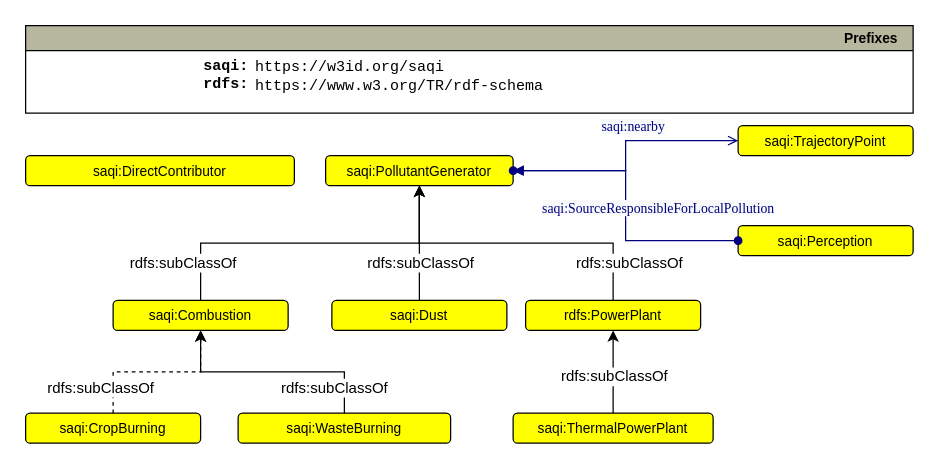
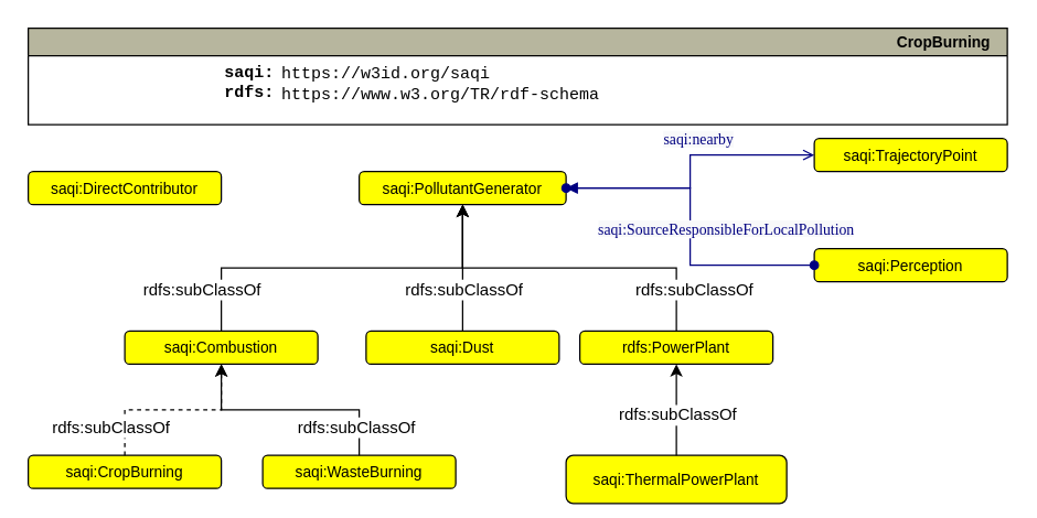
- <mxCell id="2" value="Prefixes" style="graphMlID=n0;shape=swimlane;startSize=20;fillColor=#b7b69e;strokeColor=#000000;strokeWidth=1.0;align=right;spacingRight=10;fontStyle=1;fontSize=11;" parent="1" vertex="1"><mxGeometry x="20" width="710" height="70" as="geometry" y="20" /></mxCell>
+ <mxCell id="2" value="CropBurning" style="graphMlID=n0;shape=swimlane;startSize=20;fillColor=#b7b69e;strokeColor=#000000;strokeWidth=1.0;align=right;spacingRight=10;fontStyle=1;fontSize=11;" parent="1" vertex="1"><mxGeometry x="20" width="710" height="70" as="geometry" y="20" /></mxCell>
- <mxCell id="5" value="saqi:DirectContributor" style="graphMlID=n4;shape=rect;rounded=1;arcsize=30;fillColor=#ffff00;strokeColor=#000000;strokeWidth=1.0;fontSize=11;" parent="1" vertex="1"><mxGeometry x="20" y="124" width="215" height="24" as="geometry" /></mxCell>
+ <mxCell id="5" value="saqi:DirectContributor" style="graphMlID=n4;shape=rect;rounded=1;arcsize=30;fillColor=#ffff00;strokeColor=#000000;strokeWidth=1.0;fontSize=11;" parent="1" vertex="1"><mxGeometry x="20" y="124" width="140" height="24" as="geometry" /></mxCell>
- <mxCell id="17" value="saqi:WasteBurning" style="graphMlID=n4;shape=rect;rounded=1;arcsize=30;fillColor=#ffff00;strokeColor=#000000;strokeWidth=1.0;fontSize=11;" parent="1" vertex="1"><mxGeometry x="190" y="330" width="170" height="24" as="geometry" /></mxCell>
+ <mxCell id="17" value="saqi:WasteBurning" style="graphMlID=n4;shape=rect;rounded=1;arcsize=30;fillColor=#ffff00;strokeColor=#000000;strokeWidth=1.0;fontSize=11;" parent="1" vertex="1"><mxGeometry x="190" y="330" width="140" height="24" as="geometry" /></mxCell>
- <mxCell id="22" value="saqi:ThermalPowerPlant" style="graphMlID=n4;shape=rect;rounded=1;arcsize=30;fillColor=#ffff00;strokeColor=#000000;strokeWidth=1.0;fontSize=11;" parent="1" vertex="1"><mxGeometry x="410" y="330" width="160" height="24" as="geometry" /></mxCell>
+ <mxCell id="22" value="saqi:ThermalPowerPlant" style="graphMlID=n4;shape=rect;rounded=1;arcsize=30;fillColor=#ffff00;strokeColor=#000000;strokeWidth=1.0;fontSize=11;" parent="1" vertex="1"><mxGeometry x="410" y="330" width="160" height="35" as="geometry" /></mxCell>
